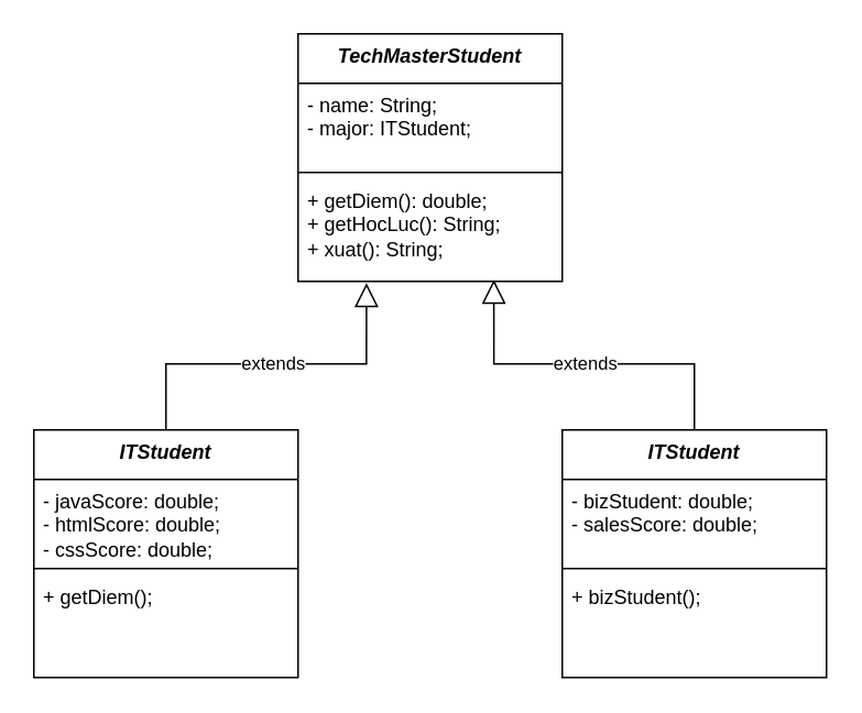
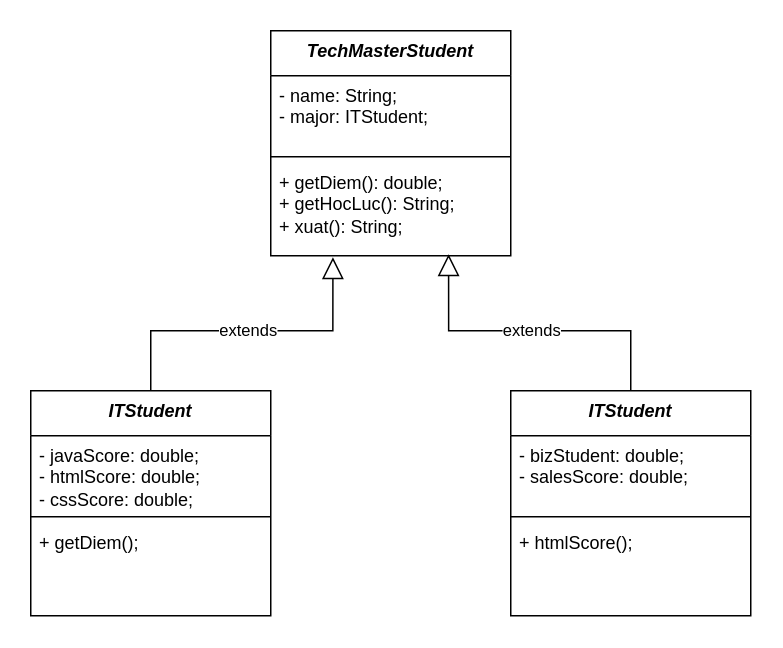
- <mxCell id="15" value="+ bizStudent();" style="text;strokeColor=none;fillColor=none;align=left;verticalAlign=top;spacingLeft=4;spacingRight=4;overflow=hidden;rotatable=0;points=[[0,0.5],[1,0.5]];portConstraint=eastwest;whiteSpace=wrap;html=1;" vertex="1" parent="12"><mxGeometry y="88" width="160" height="62" as="geometry" /></mxCell>
+ <mxCell id="15" value="+ htmlScore();" style="text;strokeColor=none;fillColor=none;align=left;verticalAlign=top;spacingLeft=4;spacingRight=4;overflow=hidden;rotatable=0;points=[[0,0.5],[1,0.5]];portConstraint=eastwest;whiteSpace=wrap;html=1;" vertex="1" parent="12"><mxGeometry y="88" width="160" height="62" as="geometry" /></mxCell>
